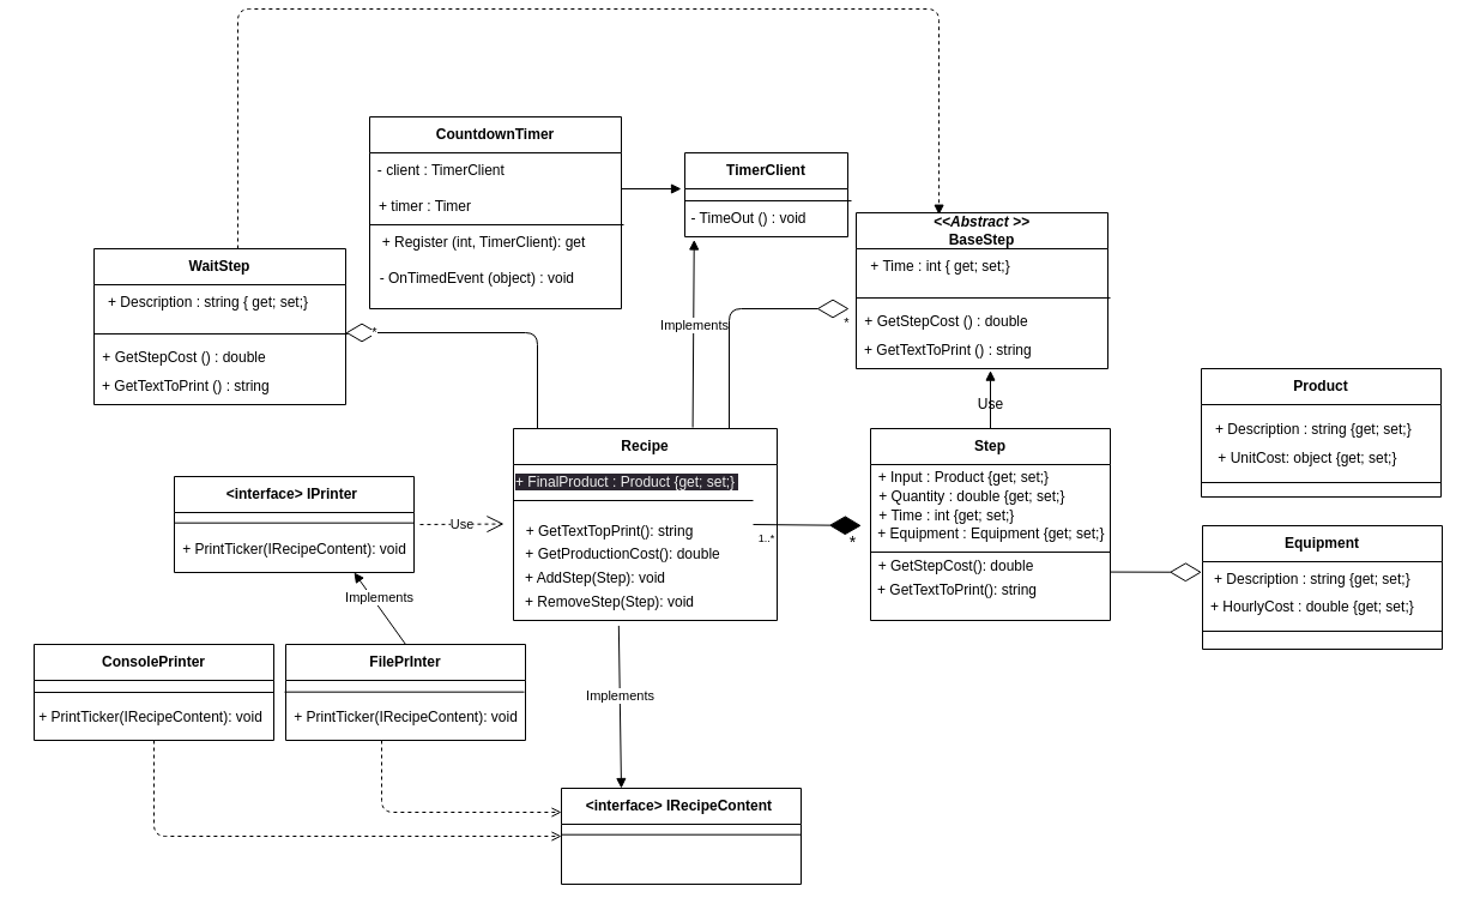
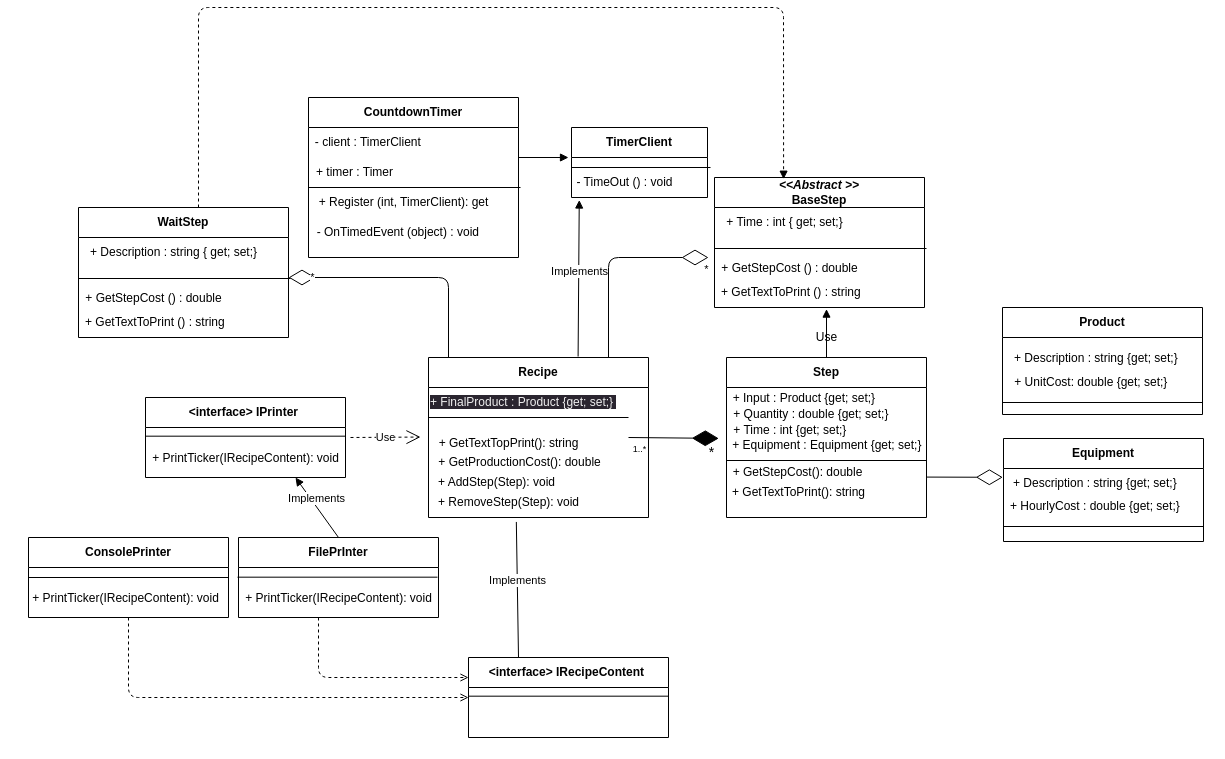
- <mxCell id="37" value="+ UnitCost: object {get; set;}&amp;nbsp;" style="text;html=1;align=center;verticalAlign=middle;resizable=0;points=[];autosize=1;strokeColor=none;fillColor=none;" parent="34" vertex="1"><mxGeometry y="60" width="180" height="30" as="geometry" /></mxCell>
+ <mxCell id="37" value="+ UnitCost: double {get; set;}&amp;nbsp;" style="text;html=1;align=center;verticalAlign=middle;resizable=0;points=[];autosize=1;strokeColor=none;fillColor=none;" parent="34" vertex="1"><mxGeometry y="60" width="180" height="30" as="geometry" /></mxCell>
- <mxCell id="44" value="Implements&lt;br&gt;" style="html=1;verticalAlign=bottom;endArrow=block;entryX=0.25;entryY=0;entryDx=0;entryDy=0;exitX=0.549;exitY=1.148;exitDx=0;exitDy=0;exitPerimeter=0;" parent="1" source="16" target="40" edge="1"><mxGeometry width="80" relative="1" as="geometry"><mxPoint x="621" y="550" as="sourcePoint" /><mxPoint x="578" y="490" as="targetPoint" /></mxGeometry></mxCell>
+ <mxCell id="44" value="Implements&lt;br&gt;" style="html=1;verticalAlign=bottom;endArrow=none;entryX=0.25;entryY=0;entryDx=0;entryDy=0;exitX=0.549;exitY=1.148;exitDx=0;exitDy=0;exitPerimeter=0;" parent="1" source="16" target="40" edge="1"><mxGeometry width="80" relative="1" as="geometry"><mxPoint x="621" y="550" as="sourcePoint" /><mxPoint x="578" y="490" as="targetPoint" /></mxGeometry></mxCell>
